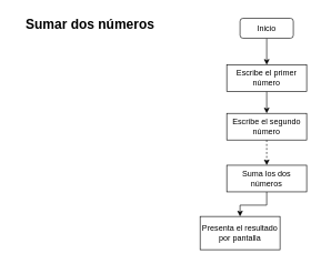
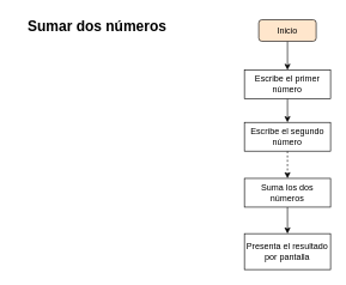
- <mxCell id="3" value="Inicio" style="rounded=1;whiteSpace=wrap;html=1;" parent="1" vertex="1"><mxGeometry x="360" y="27" width="80" height="30" as="geometry" /></mxCell>
+ <mxCell id="3" value="Inicio" style="rounded=1;whiteSpace=wrap;html=1;fillColor=#ffe6cc;" parent="1" vertex="1"><mxGeometry x="360" y="27" width="80" height="30" as="geometry" /></mxCell>
- <mxCell id="10" value="Presenta el resultado por pantalla" style="rounded=0;whiteSpace=wrap;html=1;" parent="1" vertex="1"><mxGeometry x="300" y="325" width="120" height="50" as="geometry" /></mxCell>
+ <mxCell id="10" value="Presenta el resultado por pantalla" style="rounded=0;whiteSpace=wrap;html=1;" parent="1" vertex="1"><mxGeometry x="340" y="325" width="120" height="50" as="geometry" /></mxCell>
